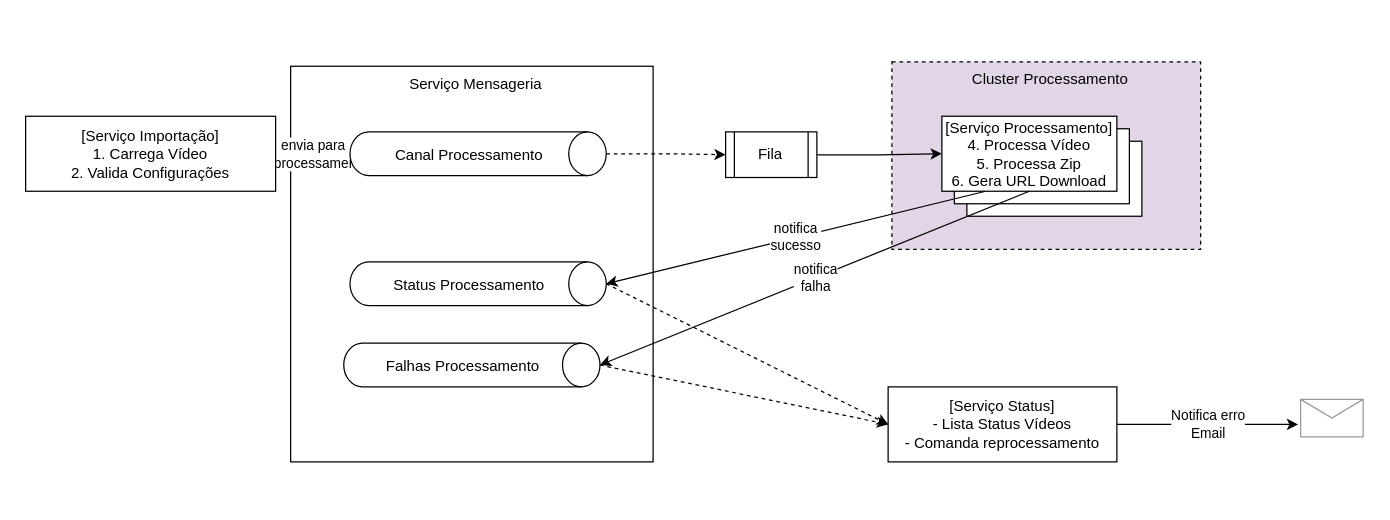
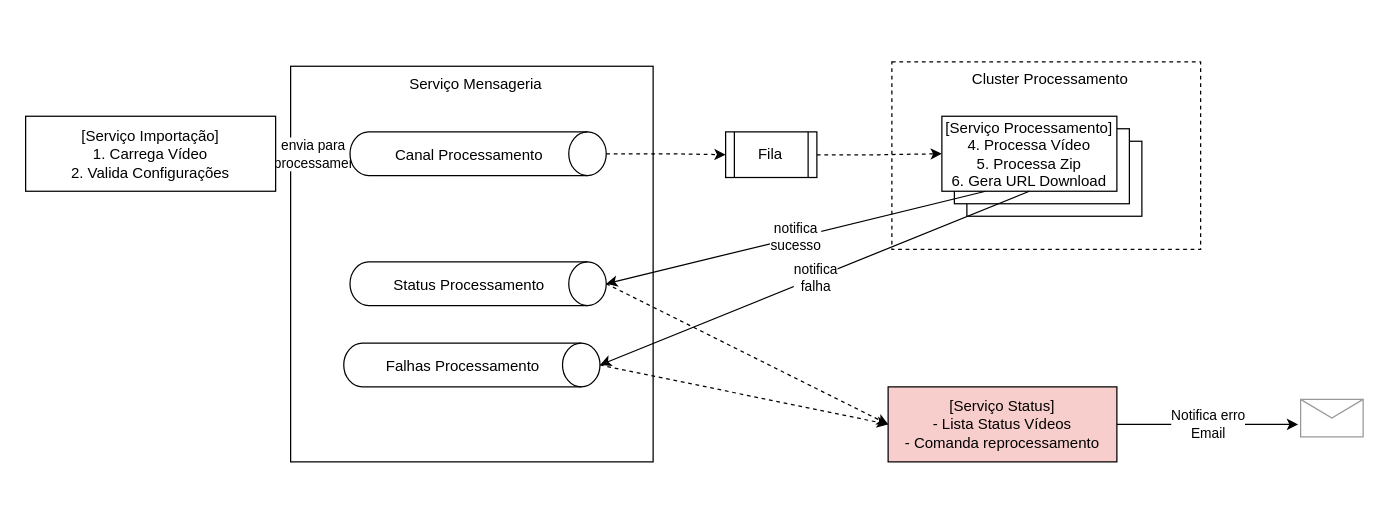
- <mxCell id="2" value="&amp;nbsp; Cluster Processamento" style="rounded=0;whiteSpace=wrap;html=1;dashed=1;verticalAlign=top;align=center;fillColor=#e1d5e7;" parent="1" vertex="1"><mxGeometry x="713" y="49" width="247" height="150" as="geometry" /></mxCell>
+ <mxCell id="2" value="&amp;nbsp; Cluster Processamento" style="rounded=0;whiteSpace=wrap;html=1;dashed=1;verticalAlign=top;align=center;" parent="1" vertex="1"><mxGeometry x="713" y="49" width="247" height="150" as="geometry" /></mxCell>
- <mxCell id="15" style="edgeStyle=orthogonalEdgeStyle;rounded=0;orthogonalLoop=1;jettySize=auto;html=1;entryX=0;entryY=0.5;entryDx=0;entryDy=0;dashed=0;" parent="1" source="23" target="19" edge="1"><mxGeometry relative="1" as="geometry" /></mxCell>
+ <mxCell id="15" style="edgeStyle=orthogonalEdgeStyle;rounded=0;orthogonalLoop=1;jettySize=auto;html=1;entryX=0;entryY=0.5;entryDx=0;entryDy=0;dashed=1;" parent="1" source="23" target="19" edge="1"><mxGeometry relative="1" as="geometry" /></mxCell>
- <mxCell id="16" value="[Serviço Status]&lt;div&gt;- Lista Status Vídeos&lt;/div&gt;&lt;div&gt;- Comanda reprocessamento&lt;/div&gt;" style="rounded=0;whiteSpace=wrap;html=1;" parent="1" vertex="1"><mxGeometry x="710" y="309" width="183" height="60" as="geometry" /></mxCell>
+ <mxCell id="16" value="[Serviço Status]&lt;div&gt;- Lista Status Vídeos&lt;/div&gt;&lt;div&gt;- Comanda reprocessamento&lt;/div&gt;" style="rounded=0;whiteSpace=wrap;html=1;fillColor=#f8cecc;" parent="1" vertex="1"><mxGeometry x="710" y="309" width="183" height="60" as="geometry" /></mxCell>
